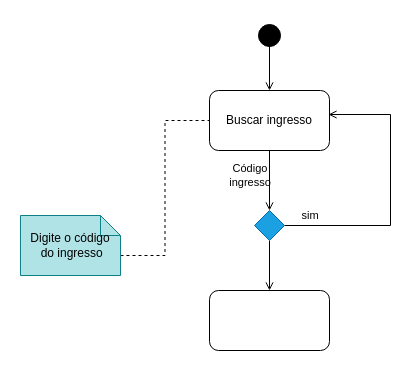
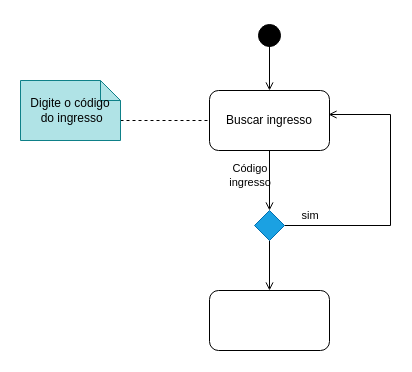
- <mxCell id="7" value="Digite o código&lt;br style=&quot;border-color: var(--border-color);&quot;&gt;&lt;span style=&quot;&quot;&gt;&amp;nbsp;do ingresso&lt;/span&gt;" style="shape=note;size=20;whiteSpace=wrap;html=1;fillColor=#b0e3e6;strokeColor=#0e8088;" vertex="1" parent="1"><mxGeometry x="20" y="215" width="100" height="60" as="geometry" /></mxCell>
+ <mxCell id="7" value="Digite o código&lt;br style=&quot;border-color: var(--border-color);&quot;&gt;&lt;span style=&quot;&quot;&gt;&amp;nbsp;do ingresso&lt;/span&gt;" style="shape=note;size=20;whiteSpace=wrap;html=1;fillColor=#b0e3e6;strokeColor=#0e8088;" vertex="1" parent="1"><mxGeometry x="20" y="80" width="100" height="60" as="geometry" /></mxCell>
